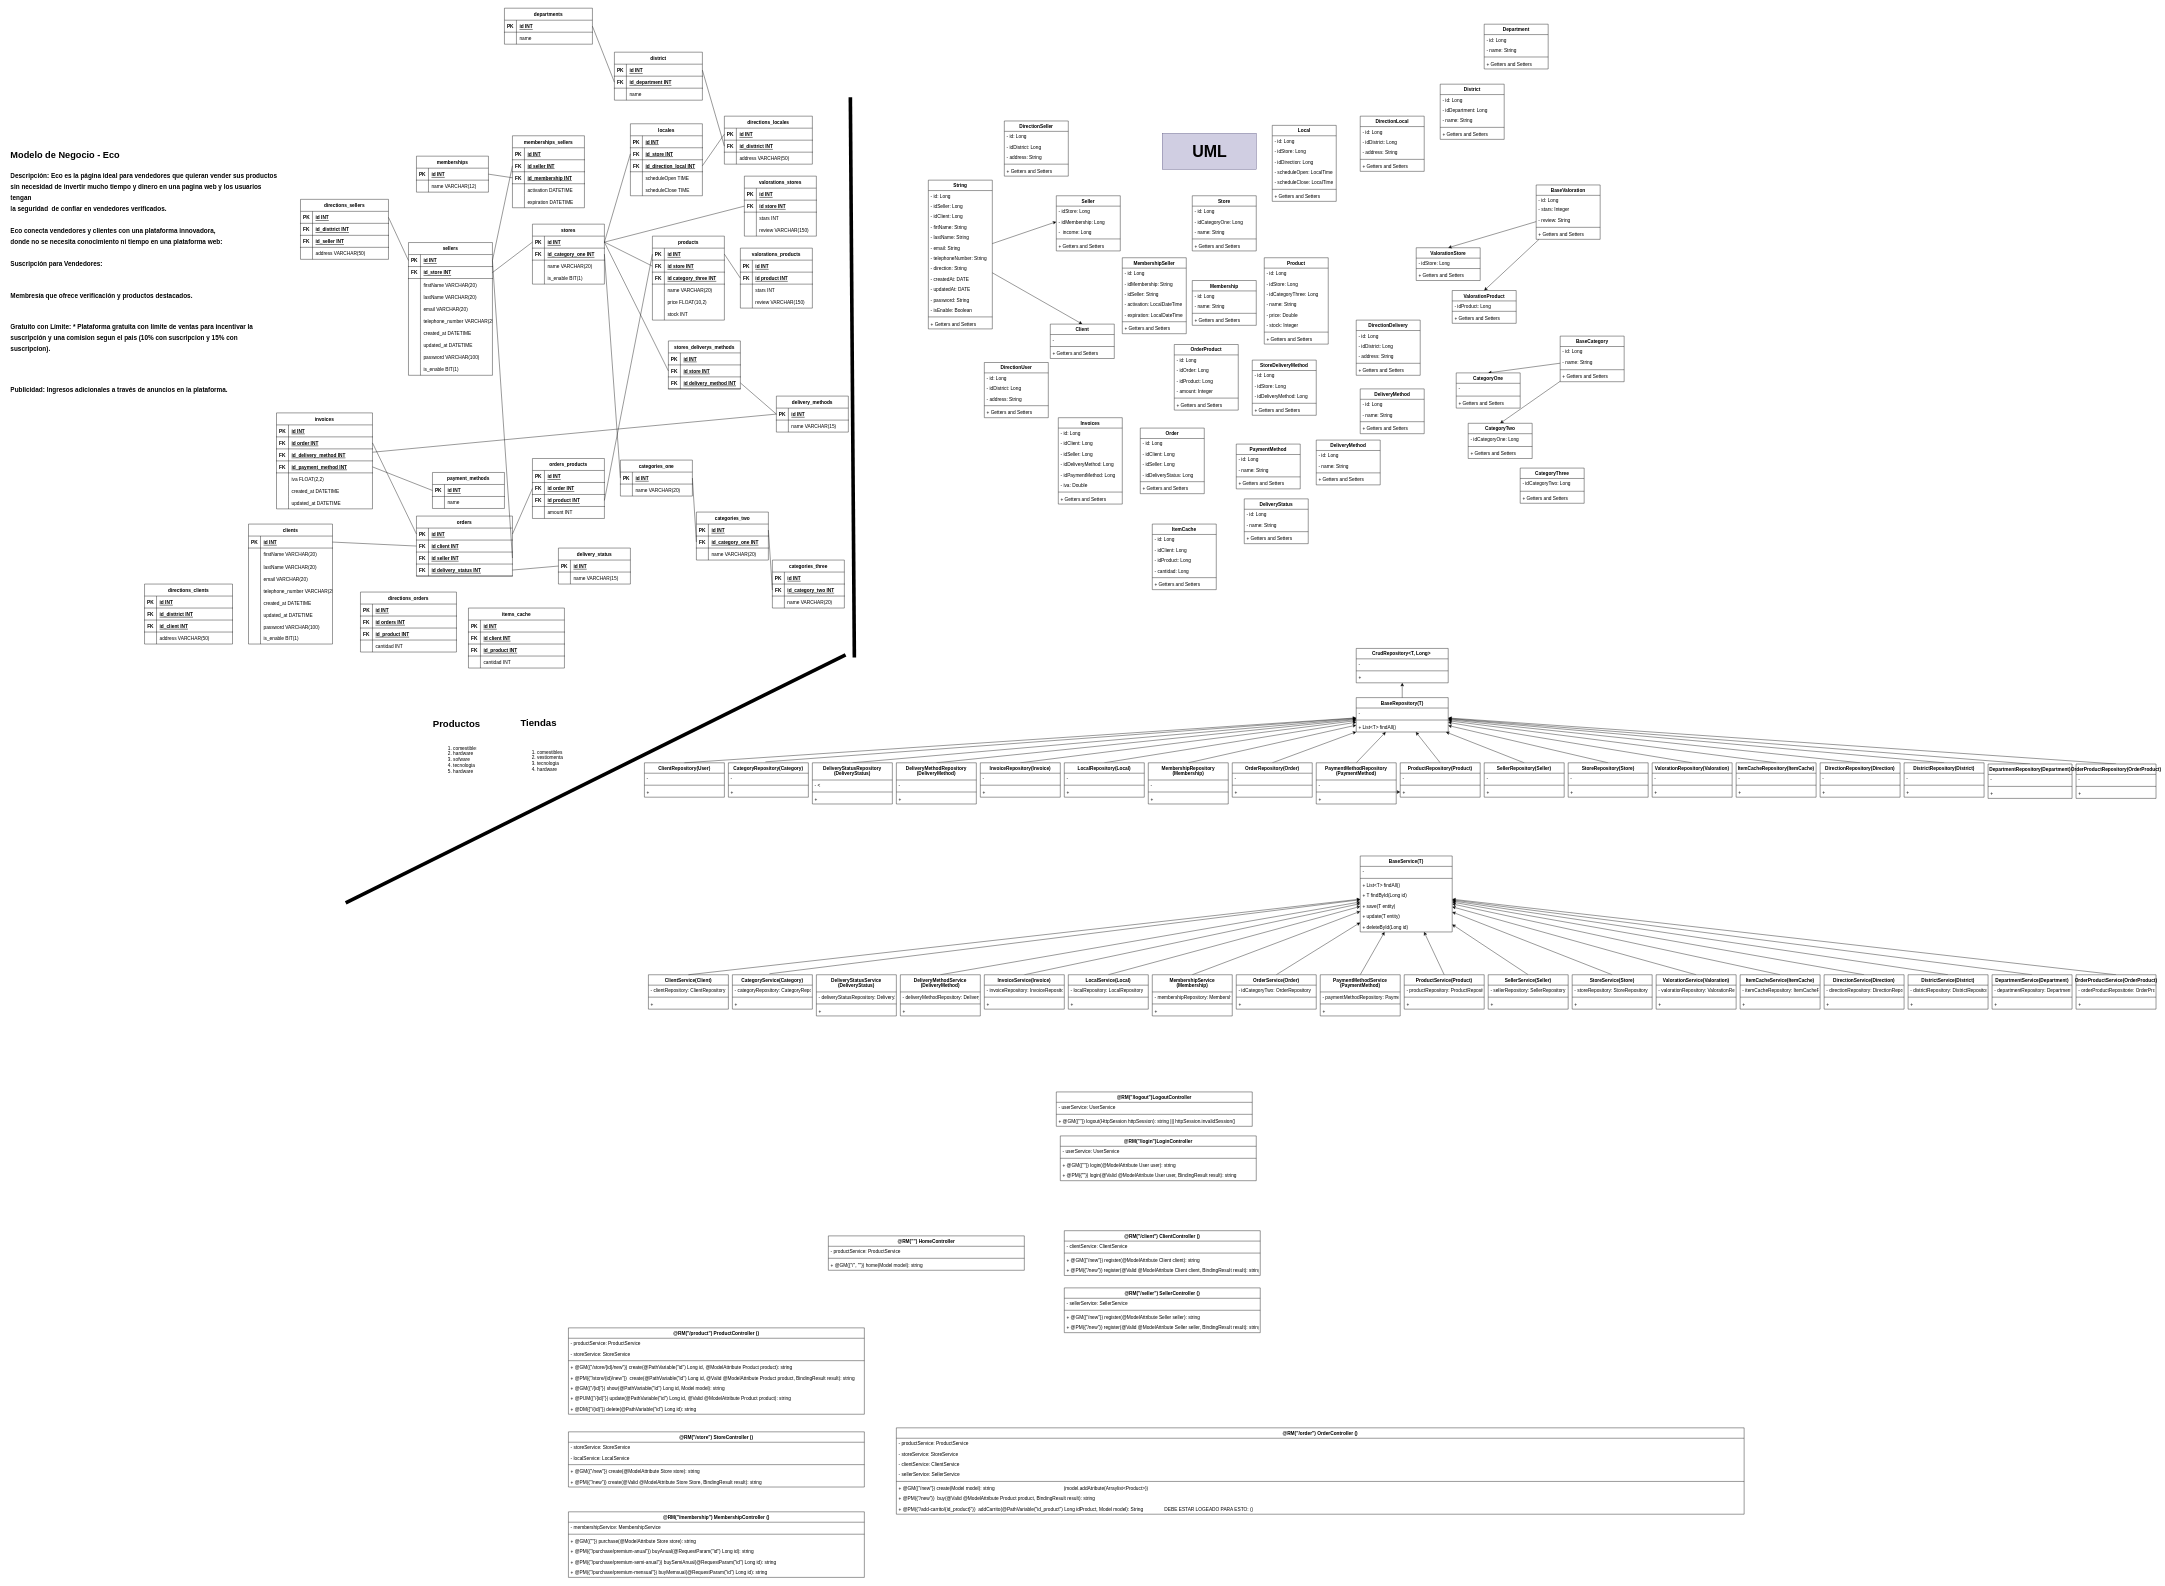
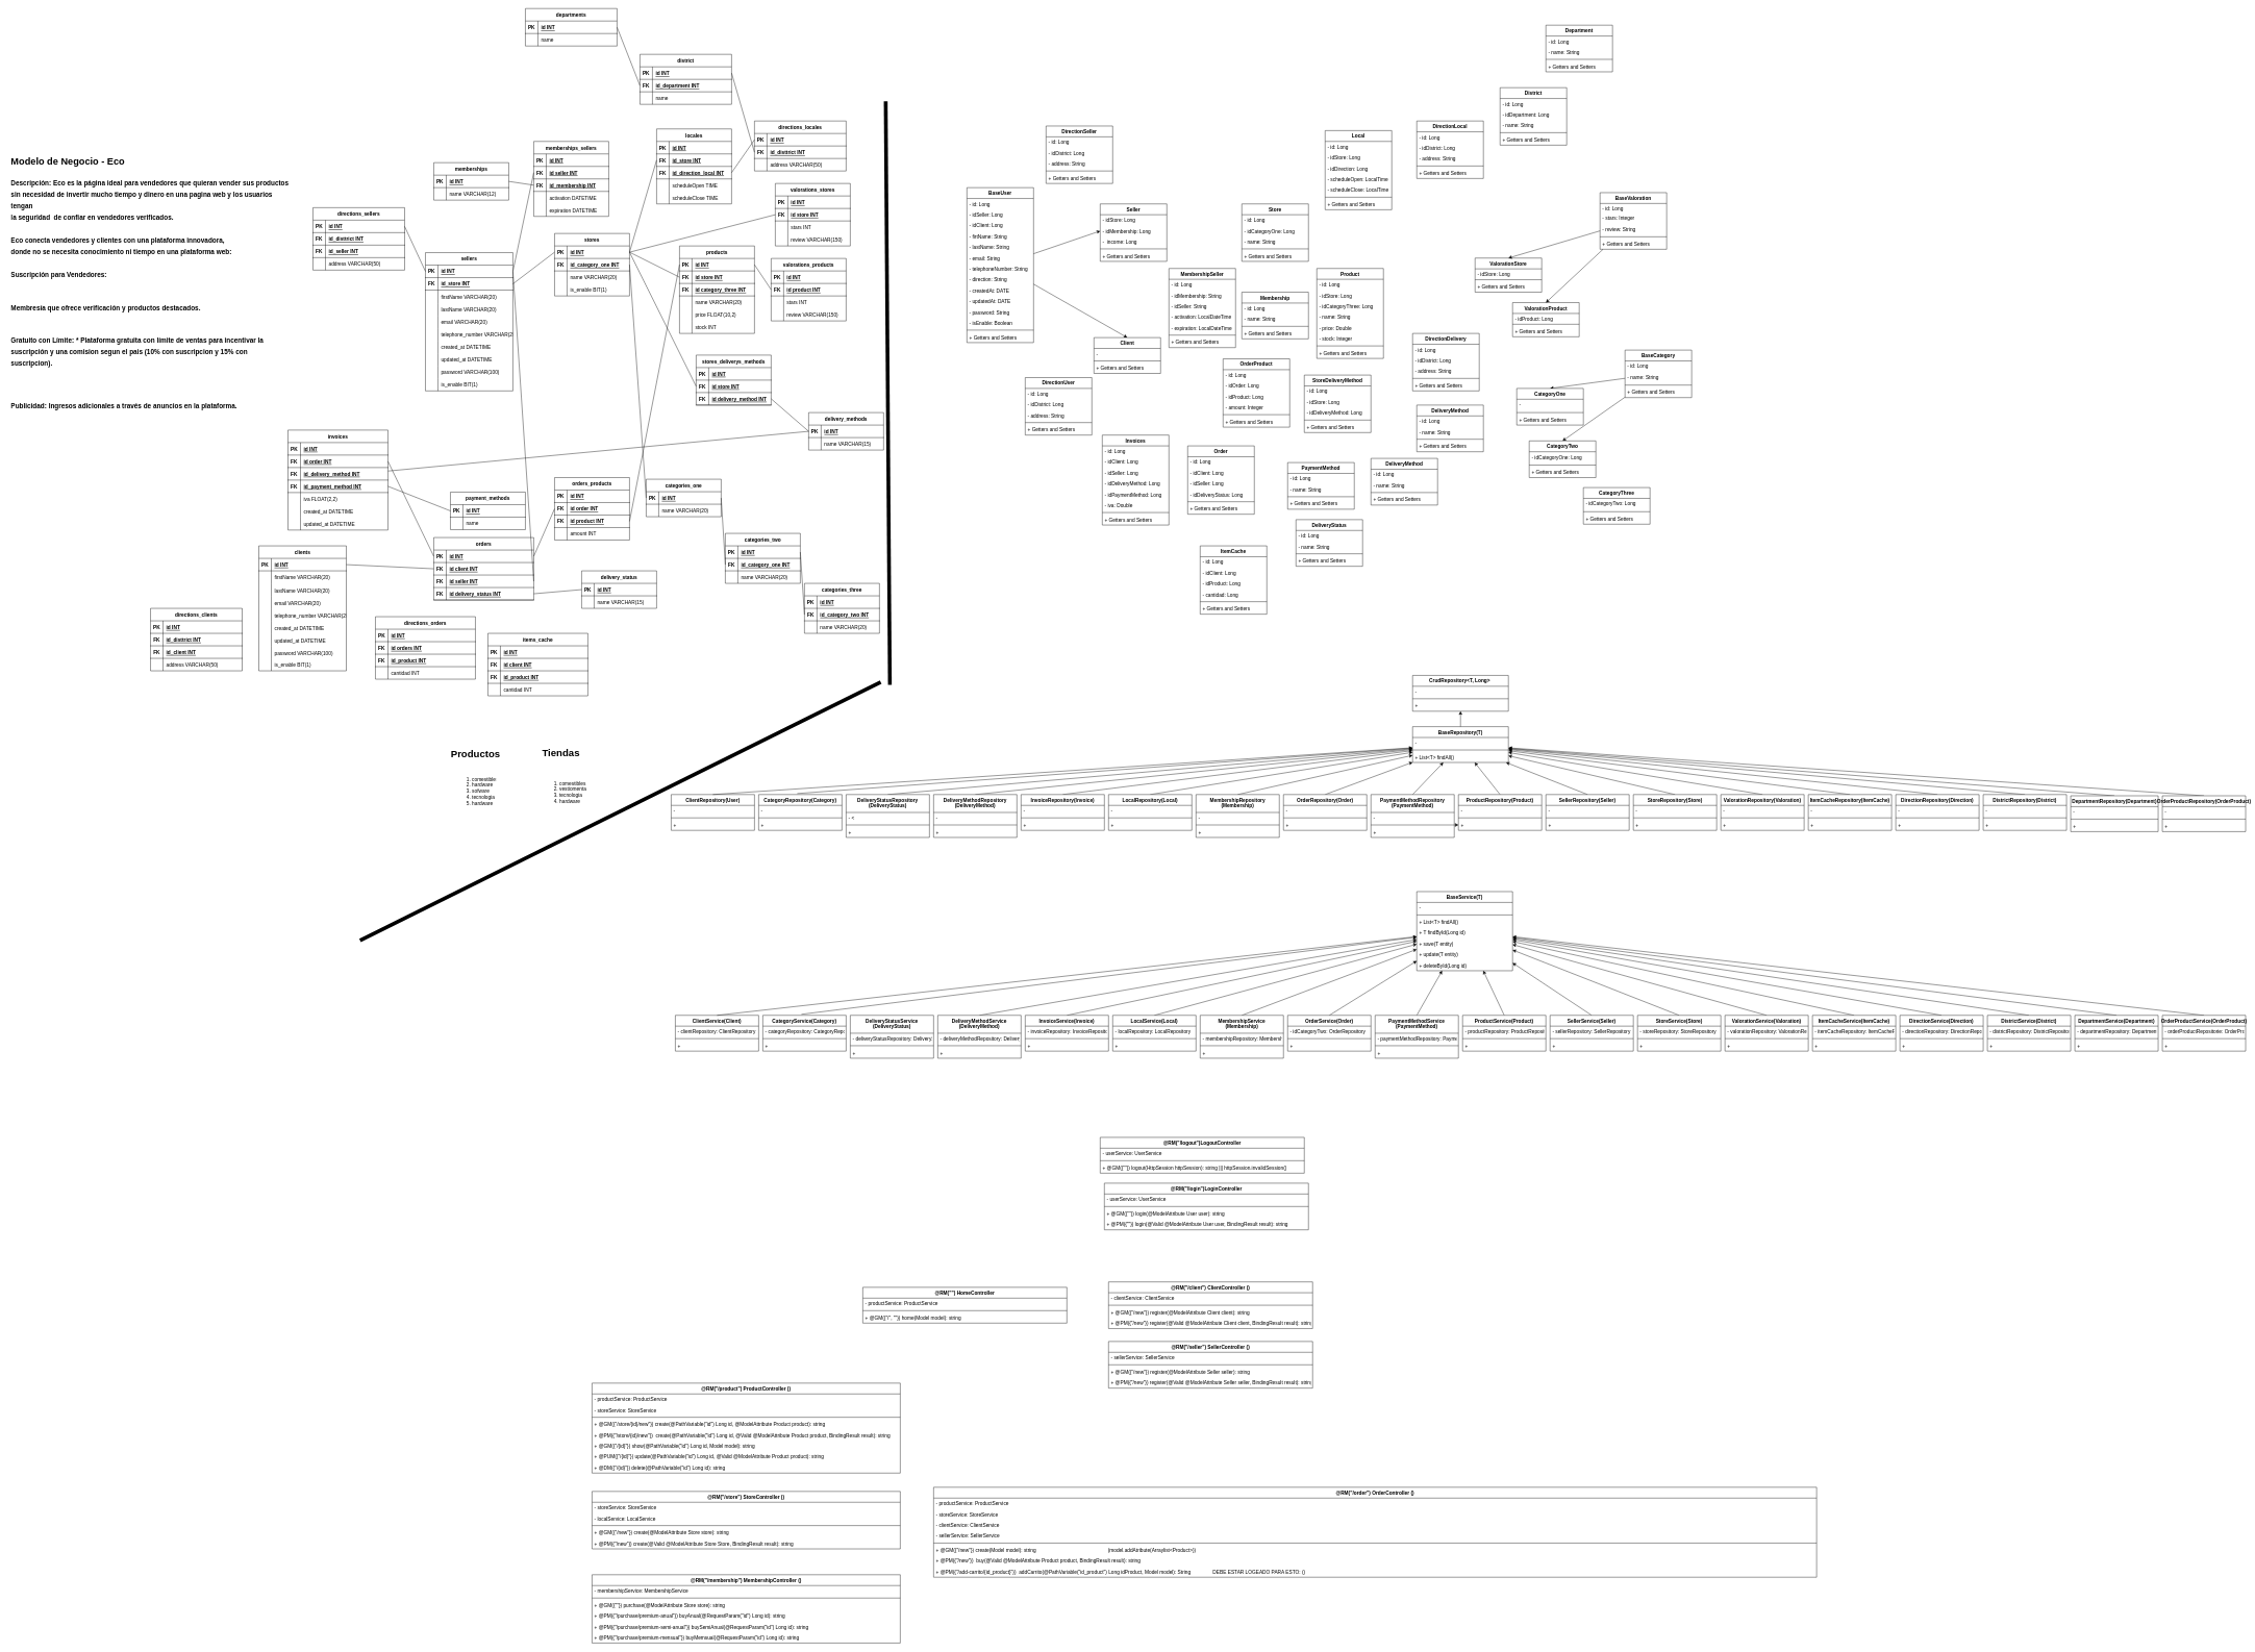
- <mxCell id="203" value="&lt;font style=&quot;font-size: 40px;&quot;&gt;UML&lt;/font&gt;" style="text;strokeColor=#56517e;fillColor=#d0cee2;html=1;fontSize=24;fontStyle=1;verticalAlign=middle;align=center;labelBackgroundColor=none;labelBorderColor=none;fontColor=#000000;" parent="1" vertex="1"><mxGeometry x="2905" y="333" width="235" height="90" as="geometry" /></mxCell>
- <mxCell id="130" value="String" style="swimlane;fontStyle=1;align=center;verticalAlign=top;childLayout=stackLayout;horizontal=1;startSize=26;horizontalStack=0;resizeParent=1;resizeParentMax=0;resizeLast=0;collapsible=1;marginBottom=0;" parent="1" vertex="1"><mxGeometry x="2320" y="450" width="160" height="372" as="geometry" /></mxCell>
+ <mxCell id="130" value="BaseUser" style="swimlane;fontStyle=1;align=center;verticalAlign=top;childLayout=stackLayout;horizontal=1;startSize=26;horizontalStack=0;resizeParent=1;resizeParentMax=0;resizeLast=0;collapsible=1;marginBottom=0;" parent="1" vertex="1"><mxGeometry x="2320" y="450" width="160" height="372" as="geometry" /></mxCell>
